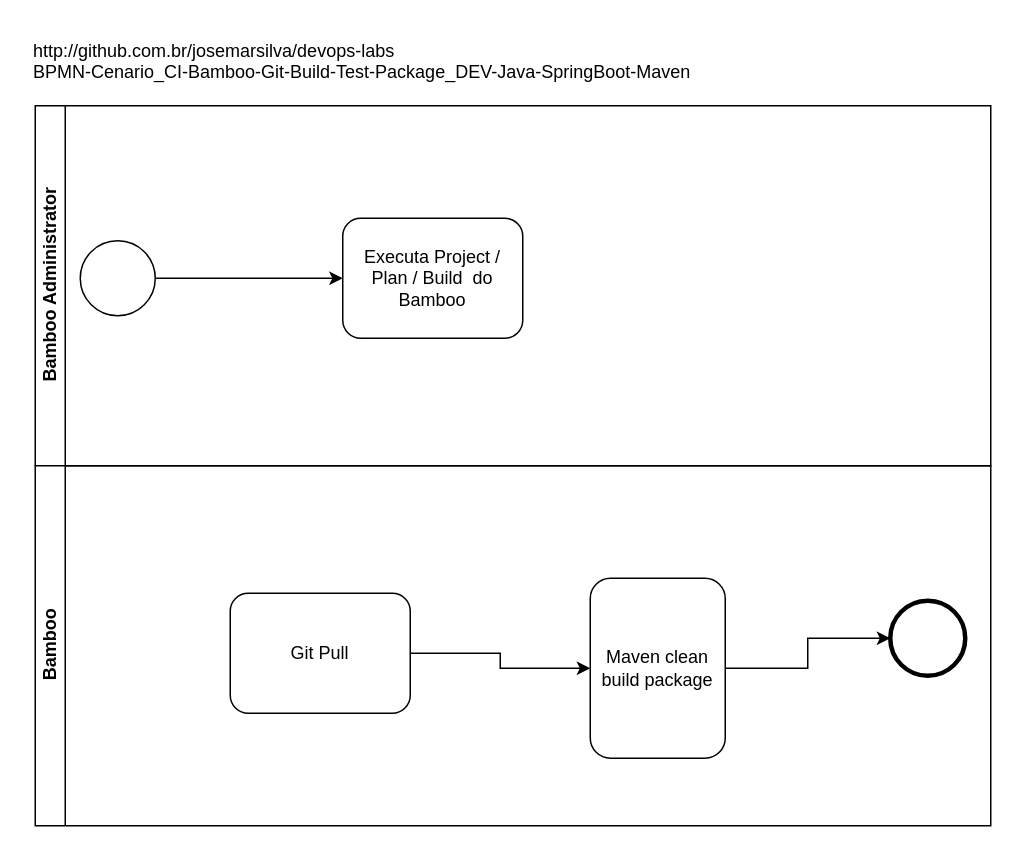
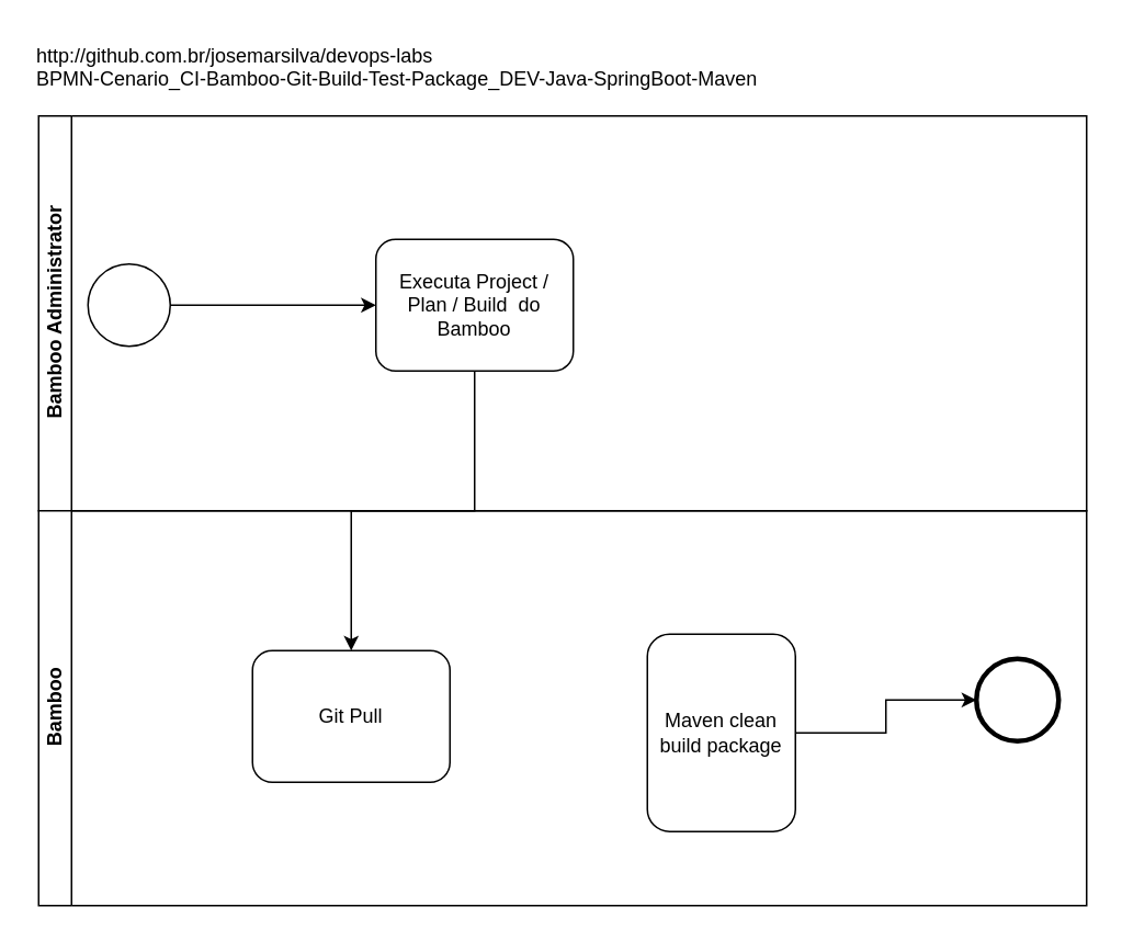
+ <mxCell id="11" style="edgeStyle=orthogonalEdgeStyle;rounded=0;orthogonalLoop=1;jettySize=auto;html=1;" parent="1" source="5" target="8" edge="1"><mxGeometry relative="1" as="geometry" /></mxCell>
- <mxCell id="9" value="" style="edgeStyle=orthogonalEdgeStyle;rounded=0;orthogonalLoop=1;jettySize=auto;html=1;exitX=1;exitY=0.5;exitDx=0;exitDy=0;" parent="7" source="8" target="10" edge="1"><mxGeometry relative="1" as="geometry"><mxPoint x="480" y="115" as="sourcePoint" /></mxGeometry></mxCell>
